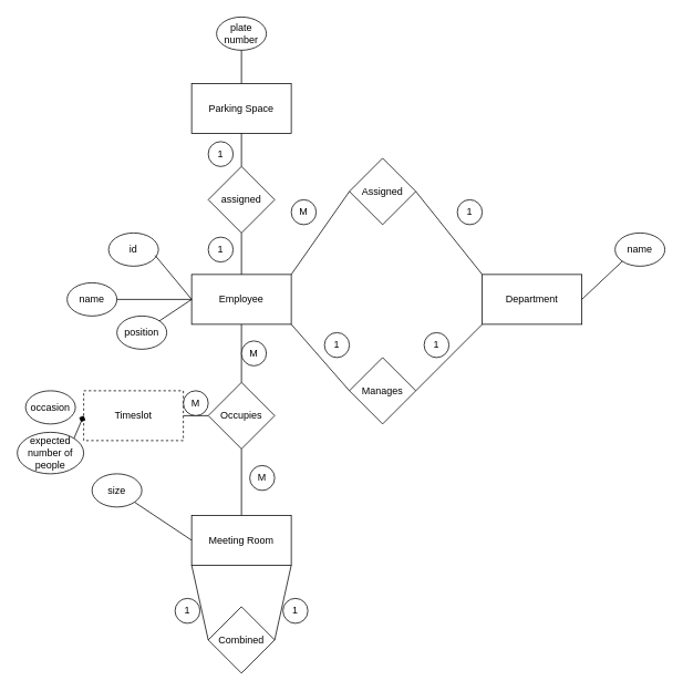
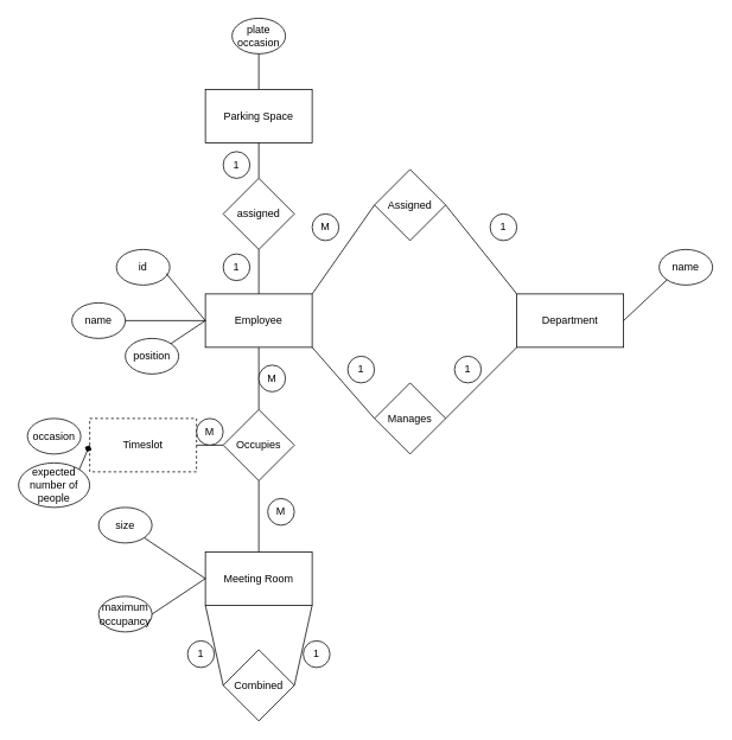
- <mxCell id="44" value="plate number" style="ellipse;whiteSpace=wrap;html=1;" vertex="1" parent="1"><mxGeometry x="260" y="20" width="60" height="40" as="geometry" /></mxCell>
+ <mxCell id="44" value="plate occasion" style="ellipse;whiteSpace=wrap;html=1;" vertex="1" parent="1"><mxGeometry x="260" y="20" width="60" height="40" as="geometry" /></mxCell>
+ <mxCell id="26" value="" style="endArrow=none;html=1;rounded=0;entryX=1;entryY=0.5;entryDx=0;entryDy=0;exitX=0;exitY=0.5;exitDx=0;exitDy=0;" edge="1" parent="1" source="22" target="24"><mxGeometry width="50" height="50" relative="1" as="geometry"><mxPoint x="420" y="550" as="sourcePoint" /><mxPoint x="470" y="500" as="targetPoint" /></mxGeometry></mxCell>
+ <mxCell id="24" value="maximum occupancy" style="ellipse;whiteSpace=wrap;html=1;" vertex="1" parent="1"><mxGeometry x="110" y="670" width="60" height="40" as="geometry" /></mxCell>
